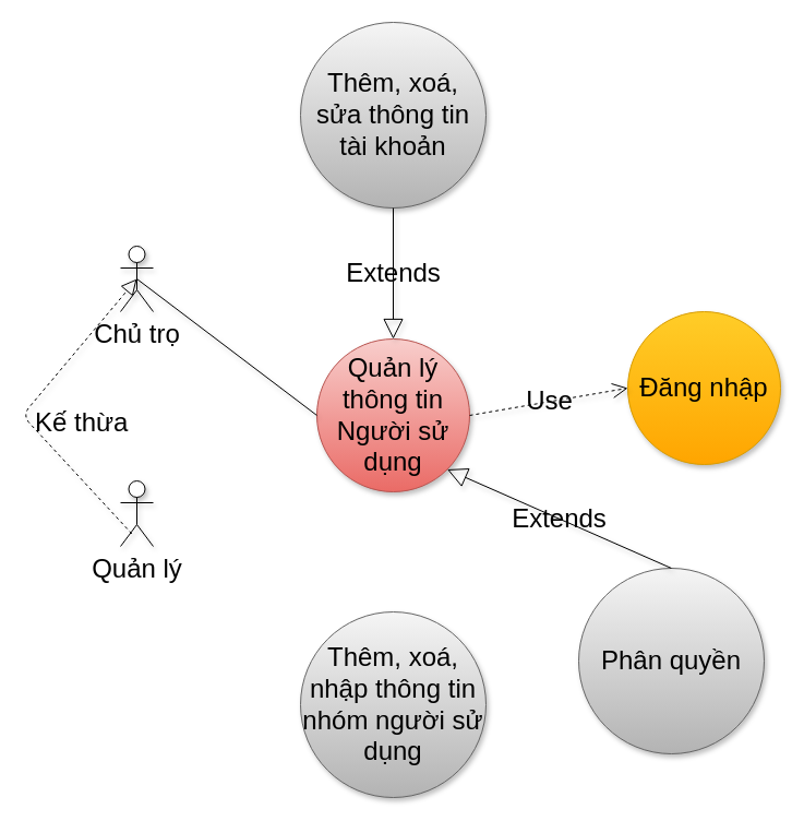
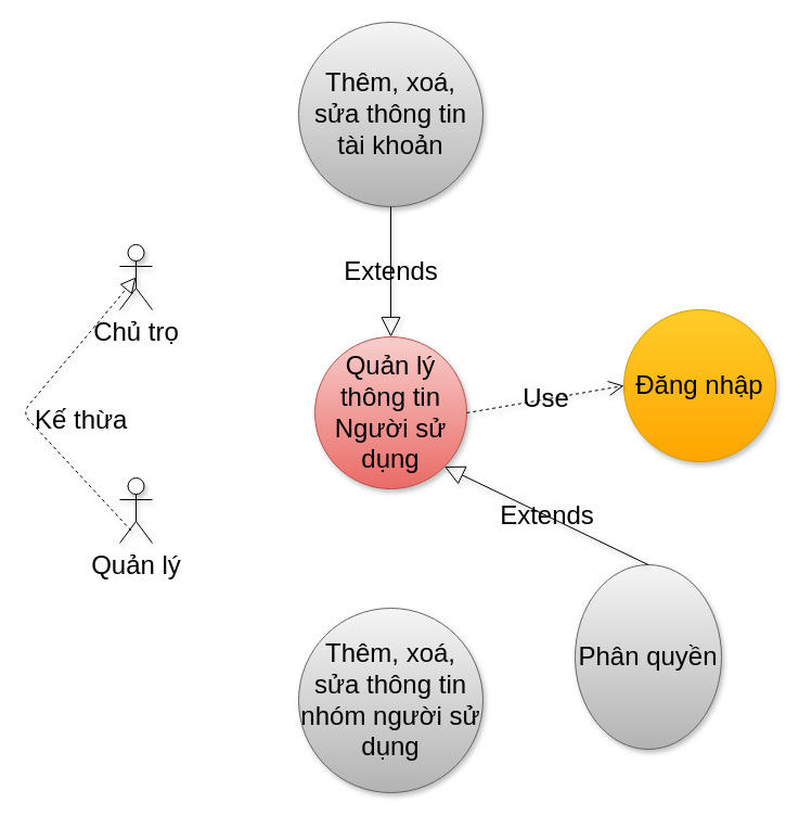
- <mxCell id="9" value="" style="endArrow=none;html=1;fontSize=24;entryX=0;entryY=0.5;entryDx=0;entryDy=0;exitX=0.5;exitY=0.5;exitDx=0;exitDy=0;exitPerimeter=0;labelBackgroundColor=none;shadow=1;" parent="1" source="2" target="4" edge="1"><mxGeometry width="50" height="50" relative="1" as="geometry"><mxPoint x="10" y="600" as="sourcePoint" /><mxPoint x="60" y="550" as="targetPoint" /></mxGeometry></mxCell>
- <mxCell id="12" value="Phân quyền" style="ellipse;whiteSpace=wrap;html=1;fillColor=#f5f5f5;gradientColor=#b3b3b3;fontSize=24;strokeColor=#666666;labelBackgroundColor=none;shadow=1;" parent="1" vertex="1"><mxGeometry x="530" y="520" width="170" height="170" as="geometry" /></mxCell>
+ <mxCell id="12" value="Phân quyền" style="ellipse;whiteSpace=wrap;html=1;fillColor=#f5f5f5;gradientColor=#b3b3b3;fontSize=24;strokeColor=#666666;labelBackgroundColor=none;shadow=1;" parent="1" vertex="1"><mxGeometry x="530" y="520" width="135" height="170" as="geometry" /></mxCell>
- <mxCell id="11" value="Thêm, xoá, nhập thông tin nhóm người sử dụng" style="ellipse;whiteSpace=wrap;html=1;fillColor=#f5f5f5;gradientColor=#b3b3b3;fontSize=24;strokeColor=#666666;labelBackgroundColor=none;shadow=1;" parent="1" vertex="1"><mxGeometry x="275" y="560" width="170" height="170" as="geometry" /></mxCell>
+ <mxCell id="11" value="Thêm, xoá, sửa thông tin nhóm người sử dụng" style="ellipse;whiteSpace=wrap;html=1;fillColor=#f5f5f5;gradientColor=#b3b3b3;fontSize=24;strokeColor=#666666;labelBackgroundColor=none;shadow=1;" parent="1" vertex="1"><mxGeometry x="275" y="560" width="170" height="170" as="geometry" /></mxCell>
